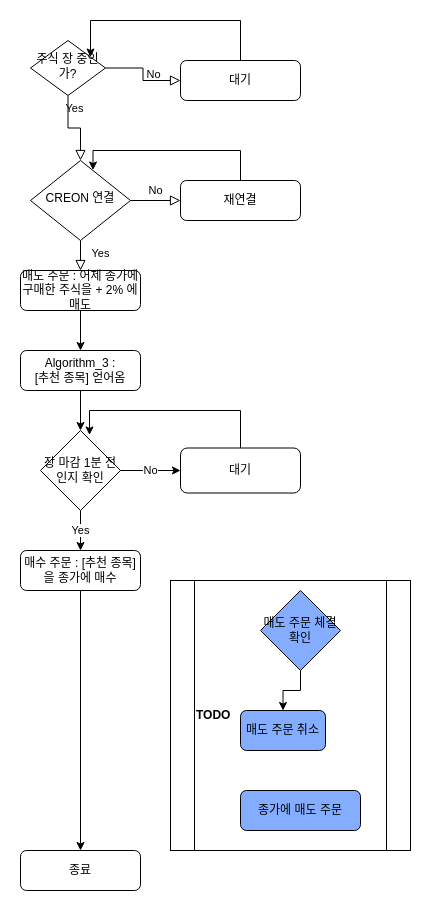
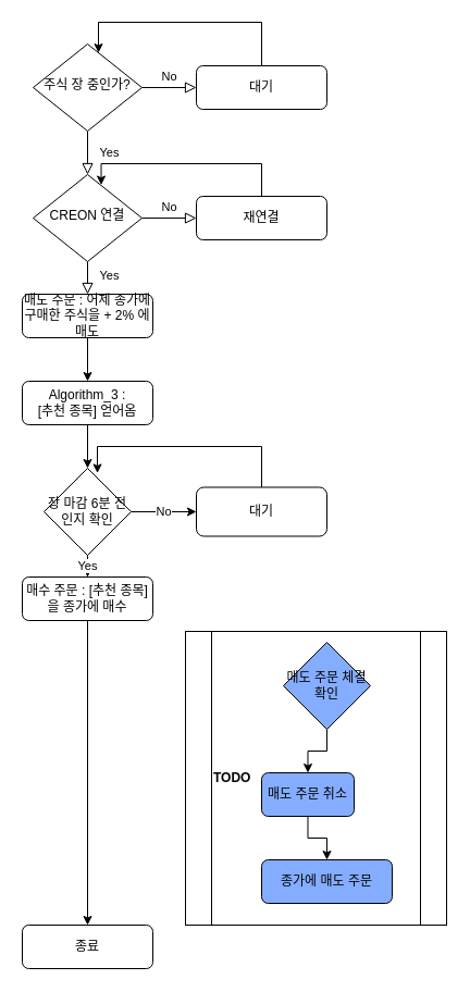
- <mxCell id="5" value="주식 장 중인가?" style="rhombus;whiteSpace=wrap;html=1;shadow=0;fontFamily=Helvetica;fontSize=12;align=center;strokeWidth=1;spacing=6;spacingTop=-4;" parent="1" vertex="1"><mxGeometry x="30" y="40" width="75" height="55" as="geometry" /></mxCell>
+ <mxCell id="5" value="주식 장 중인가?" style="rhombus;whiteSpace=wrap;html=1;shadow=0;fontFamily=Helvetica;fontSize=12;align=center;strokeWidth=1;spacing=6;spacingTop=-4;" parent="1" vertex="1"><mxGeometry x="30" y="40" width="100" height="80" as="geometry" /></mxCell>
- <mxCell id="19" value="장 마감 1분 전인지 확인" style="rhombus;whiteSpace=wrap;html=1;" vertex="1" parent="1"><mxGeometry x="40" y="430" width="80" height="80" as="geometry" /></mxCell>
+ <mxCell id="19" value="장 마감 6분 전인지 확인" style="rhombus;whiteSpace=wrap;html=1;" vertex="1" parent="1"><mxGeometry x="40" y="430" width="80" height="80" as="geometry" /></mxCell>
- <mxCell id="23" value="매수 주문 : [추천 종목] 을 종가에 매수" style="rounded=1;whiteSpace=wrap;html=1;" vertex="1" parent="1"><mxGeometry x="20" y="550" width="120" height="40" as="geometry" /></mxCell>
+ <mxCell id="23" value="매수 주문 : [추천 종목] 을 종가에 매수" style="rounded=1;whiteSpace=wrap;html=1;" vertex="1" parent="1"><mxGeometry x="20" y="530" width="120" height="40" as="geometry" /></mxCell>
+ <mxCell id="25" value="" style="edgeStyle=orthogonalEdgeStyle;rounded=0;orthogonalLoop=1;jettySize=auto;html=1;" edge="1" parent="1" source="26" target="29"><mxGeometry relative="1" as="geometry" /></mxCell>
